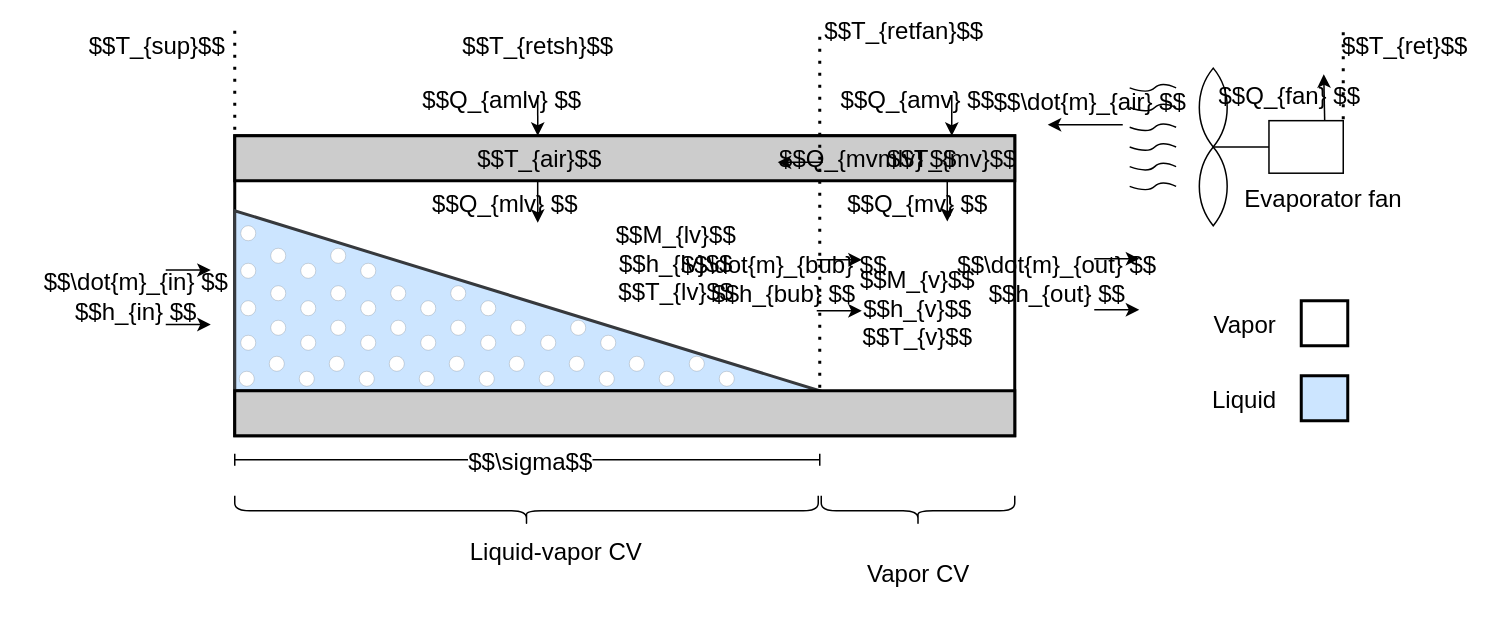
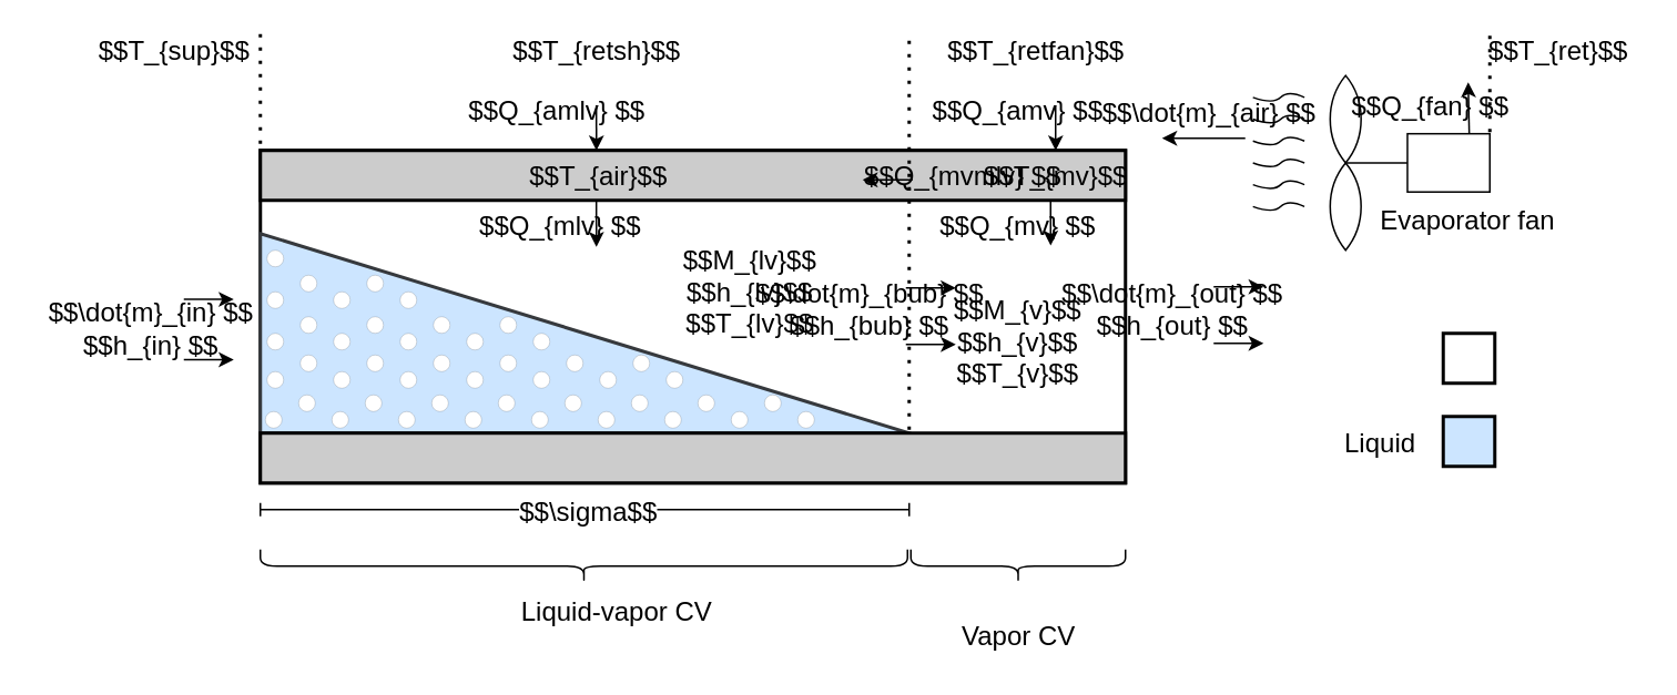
- <mxCell id="65" value="&lt;div&gt;$$T_{retfan}$$&lt;/div&gt;" style="text;html=1;align=center;verticalAlign=middle;resizable=0;points=[];autosize=1;fontSize=16;fontFamily=Helvetica;fontColor=#000000;" parent="1" vertex="1"><mxGeometry x="542" y="10" width="120" height="20" as="geometry" /></mxCell>
+ <mxCell id="65" value="&lt;div&gt;$$T_{retfan}$$&lt;/div&gt;" style="text;html=1;align=center;verticalAlign=middle;resizable=0;points=[];autosize=1;fontSize=16;fontFamily=Helvetica;fontColor=#000000;" parent="1" vertex="1"><mxGeometry x="562" y="20" width="120" height="20" as="geometry" /></mxCell>
- <mxCell id="80" value="Vapor" style="text;whiteSpace=wrap;html=1;fontSize=16;fontFamily=Helvetica;" parent="1" vertex="1"><mxGeometry x="807" y="200" width="49" height="30" as="geometry" /></mxCell>
